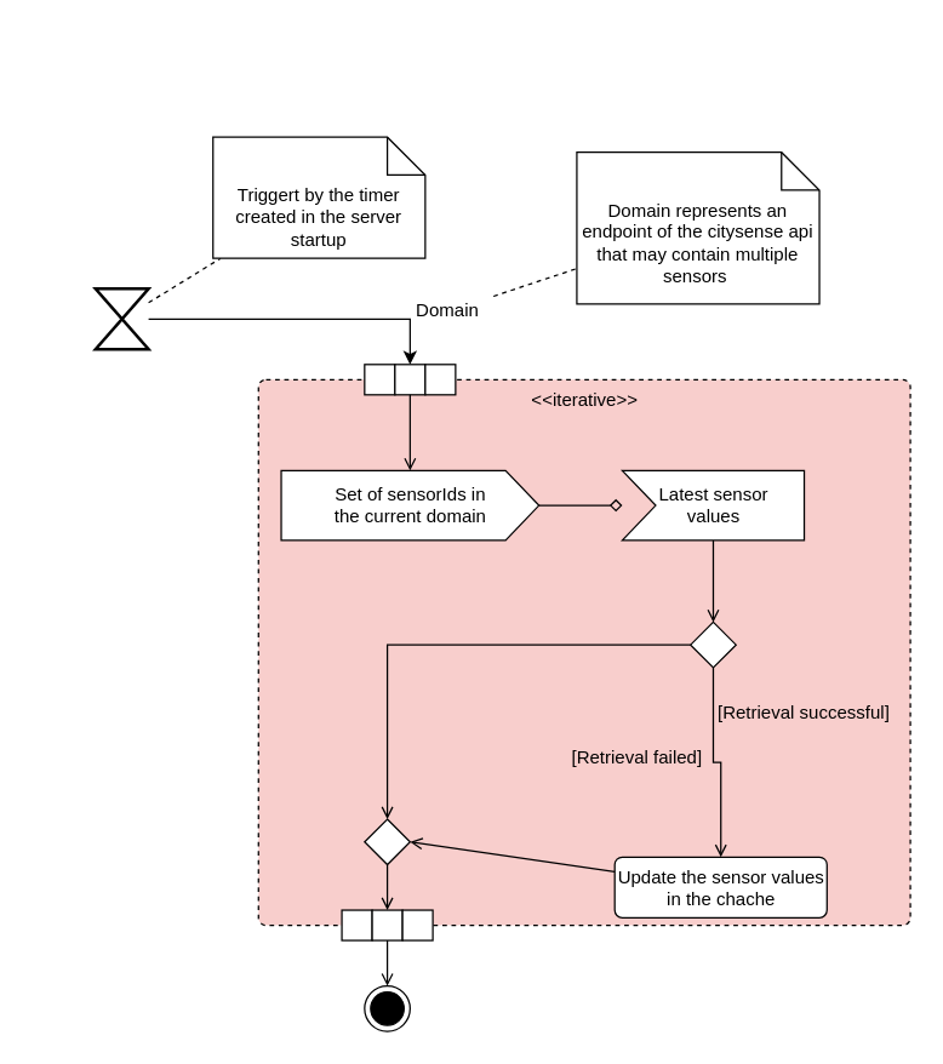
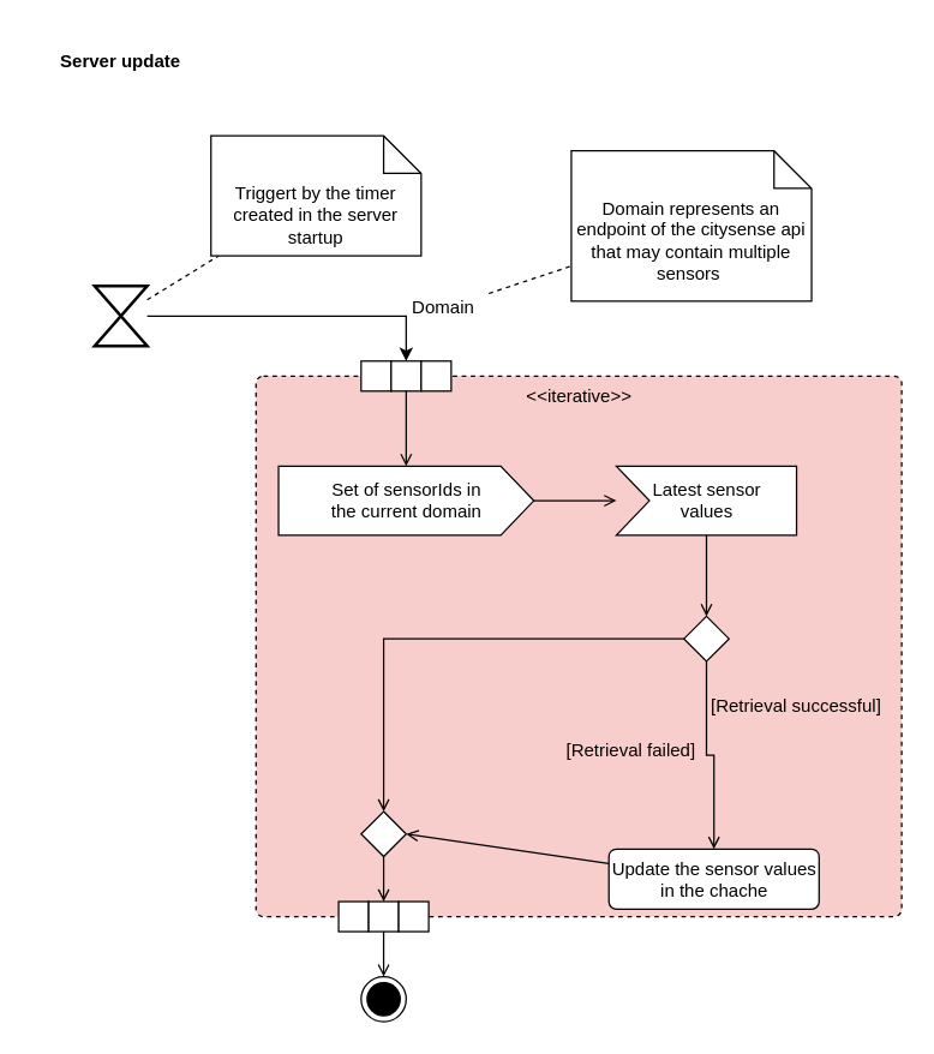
+ <mxCell id="2" value="Server update" style="text;align=center;fontStyle=1;verticalAlign=middle;spacingLeft=3;spacingRight=3;strokeColor=none;rotatable=0;points=[[0,0.5],[1,0.5]];portConstraint=eastwest;" parent="1" vertex="1"><mxGeometry width="120" height="40" as="geometry" x="20" y="20" /></mxCell>
- <mxCell id="20" style="edgeStyle=none;rounded=0;orthogonalLoop=1;jettySize=auto;html=1;endArrow=diamond;endFill=0;" edge="1" parent="1" source="21" target="23"><mxGeometry relative="1" as="geometry" /></mxCell>
+ <mxCell id="20" style="edgeStyle=none;rounded=0;orthogonalLoop=1;jettySize=auto;html=1;endArrow=open;endFill=0;" edge="1" parent="1" source="21" target="23"><mxGeometry relative="1" as="geometry" /></mxCell>
